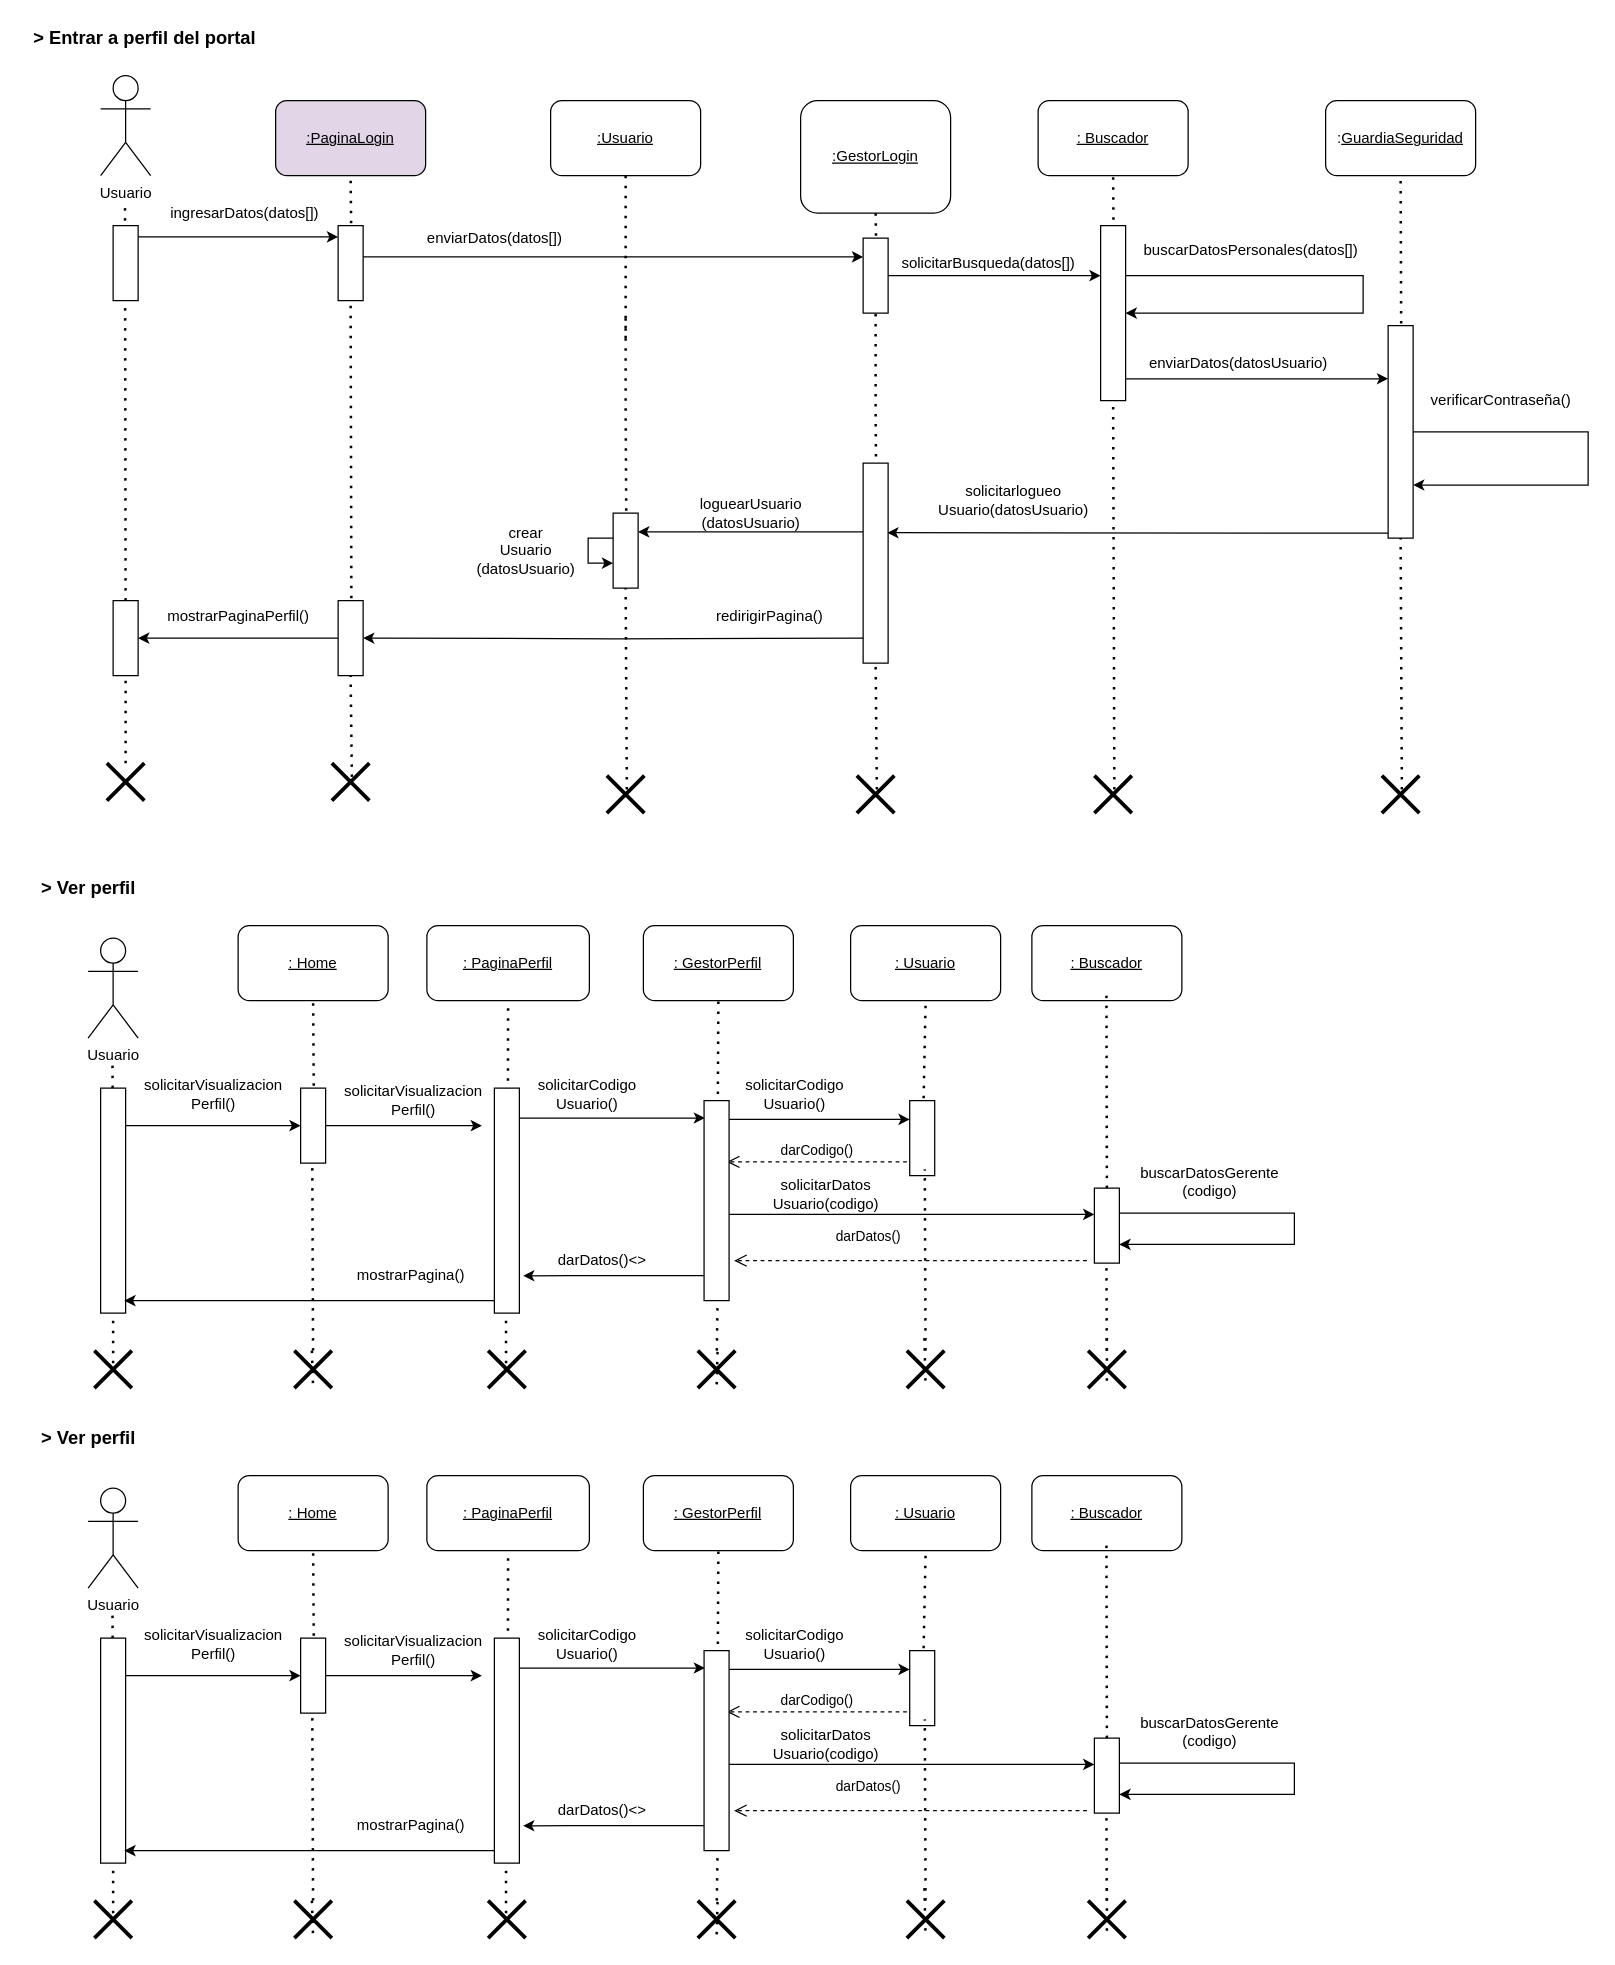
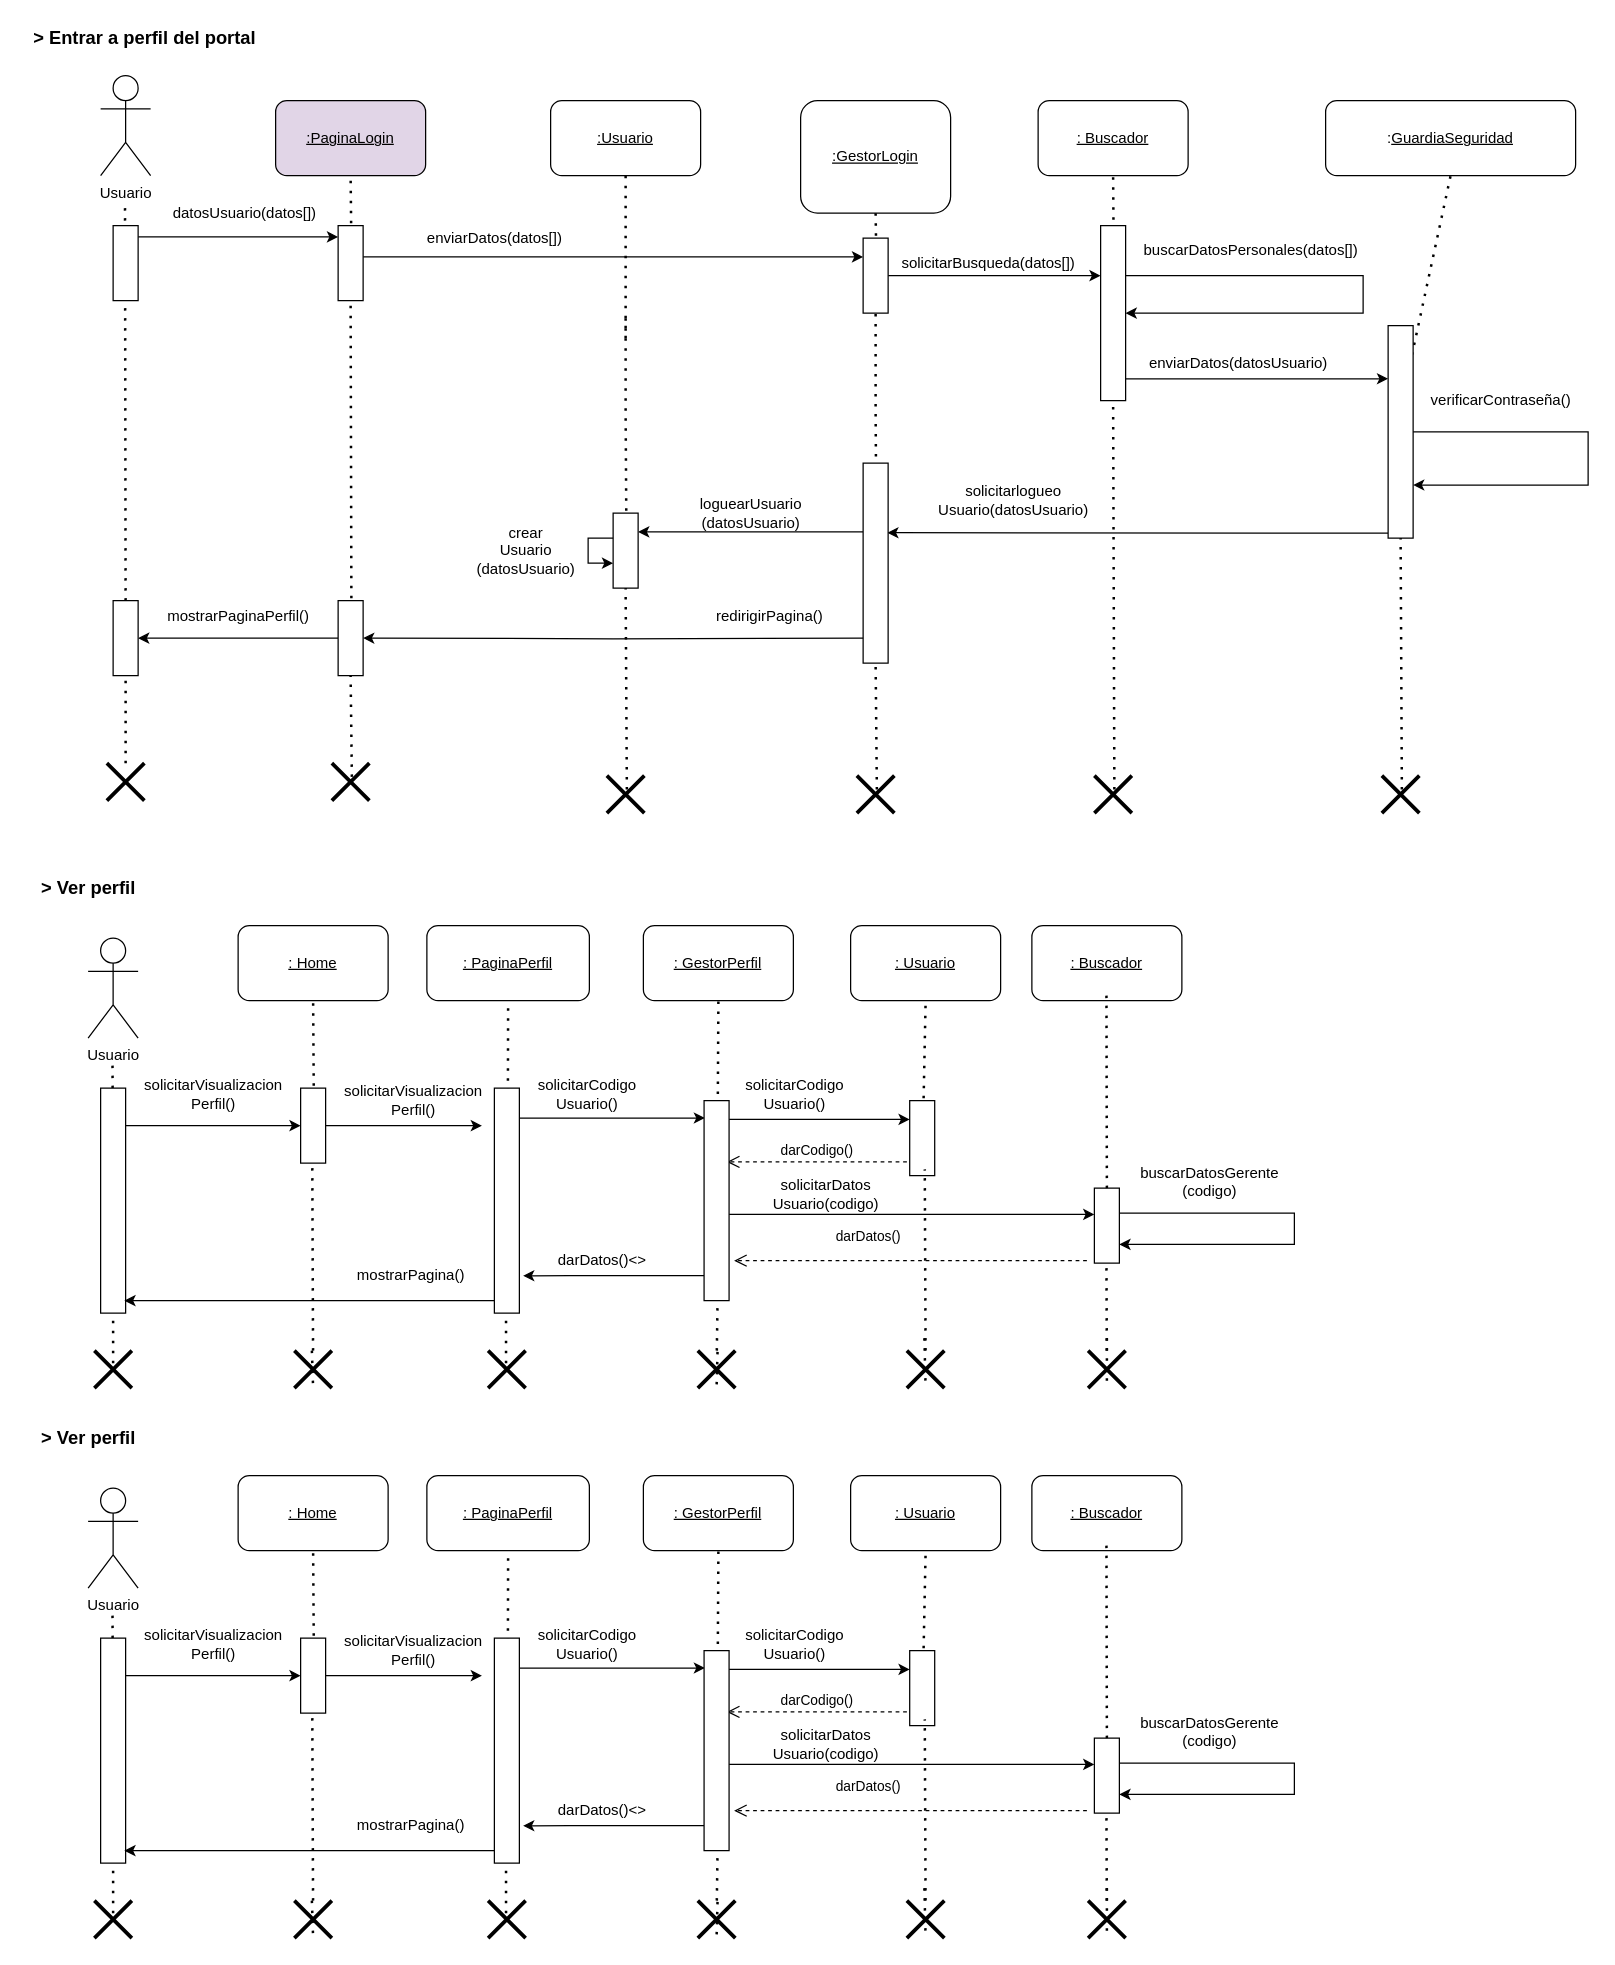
- <mxCell id="24" value=":&lt;u&gt;GuardiaSeguridad&lt;/u&gt;" style="rounded=1;whiteSpace=wrap;html=1;sketch=0;" parent="1" vertex="1"><mxGeometry x="1060" y="80" width="120" height="60" as="geometry" /></mxCell>
+ <mxCell id="24" value=":&lt;u&gt;GuardiaSeguridad&lt;/u&gt;" style="rounded=1;whiteSpace=wrap;html=1;sketch=0;" parent="1" vertex="1"><mxGeometry x="1060" y="80" width="200" height="60" as="geometry" /></mxCell>
- <mxCell id="14" value="ingresarDatos(datos[])" style="text;html=1;align=center;verticalAlign=middle;resizable=0;points=[];autosize=1;" parent="1" vertex="1"><mxGeometry x="130" y="160" width="130" height="20" as="geometry" /></mxCell>
+ <mxCell id="14" value="datosUsuario(datos[])" style="text;html=1;align=center;verticalAlign=middle;resizable=0;points=[];autosize=1;" parent="1" vertex="1"><mxGeometry x="130" y="160" width="130" height="20" as="geometry" /></mxCell>
